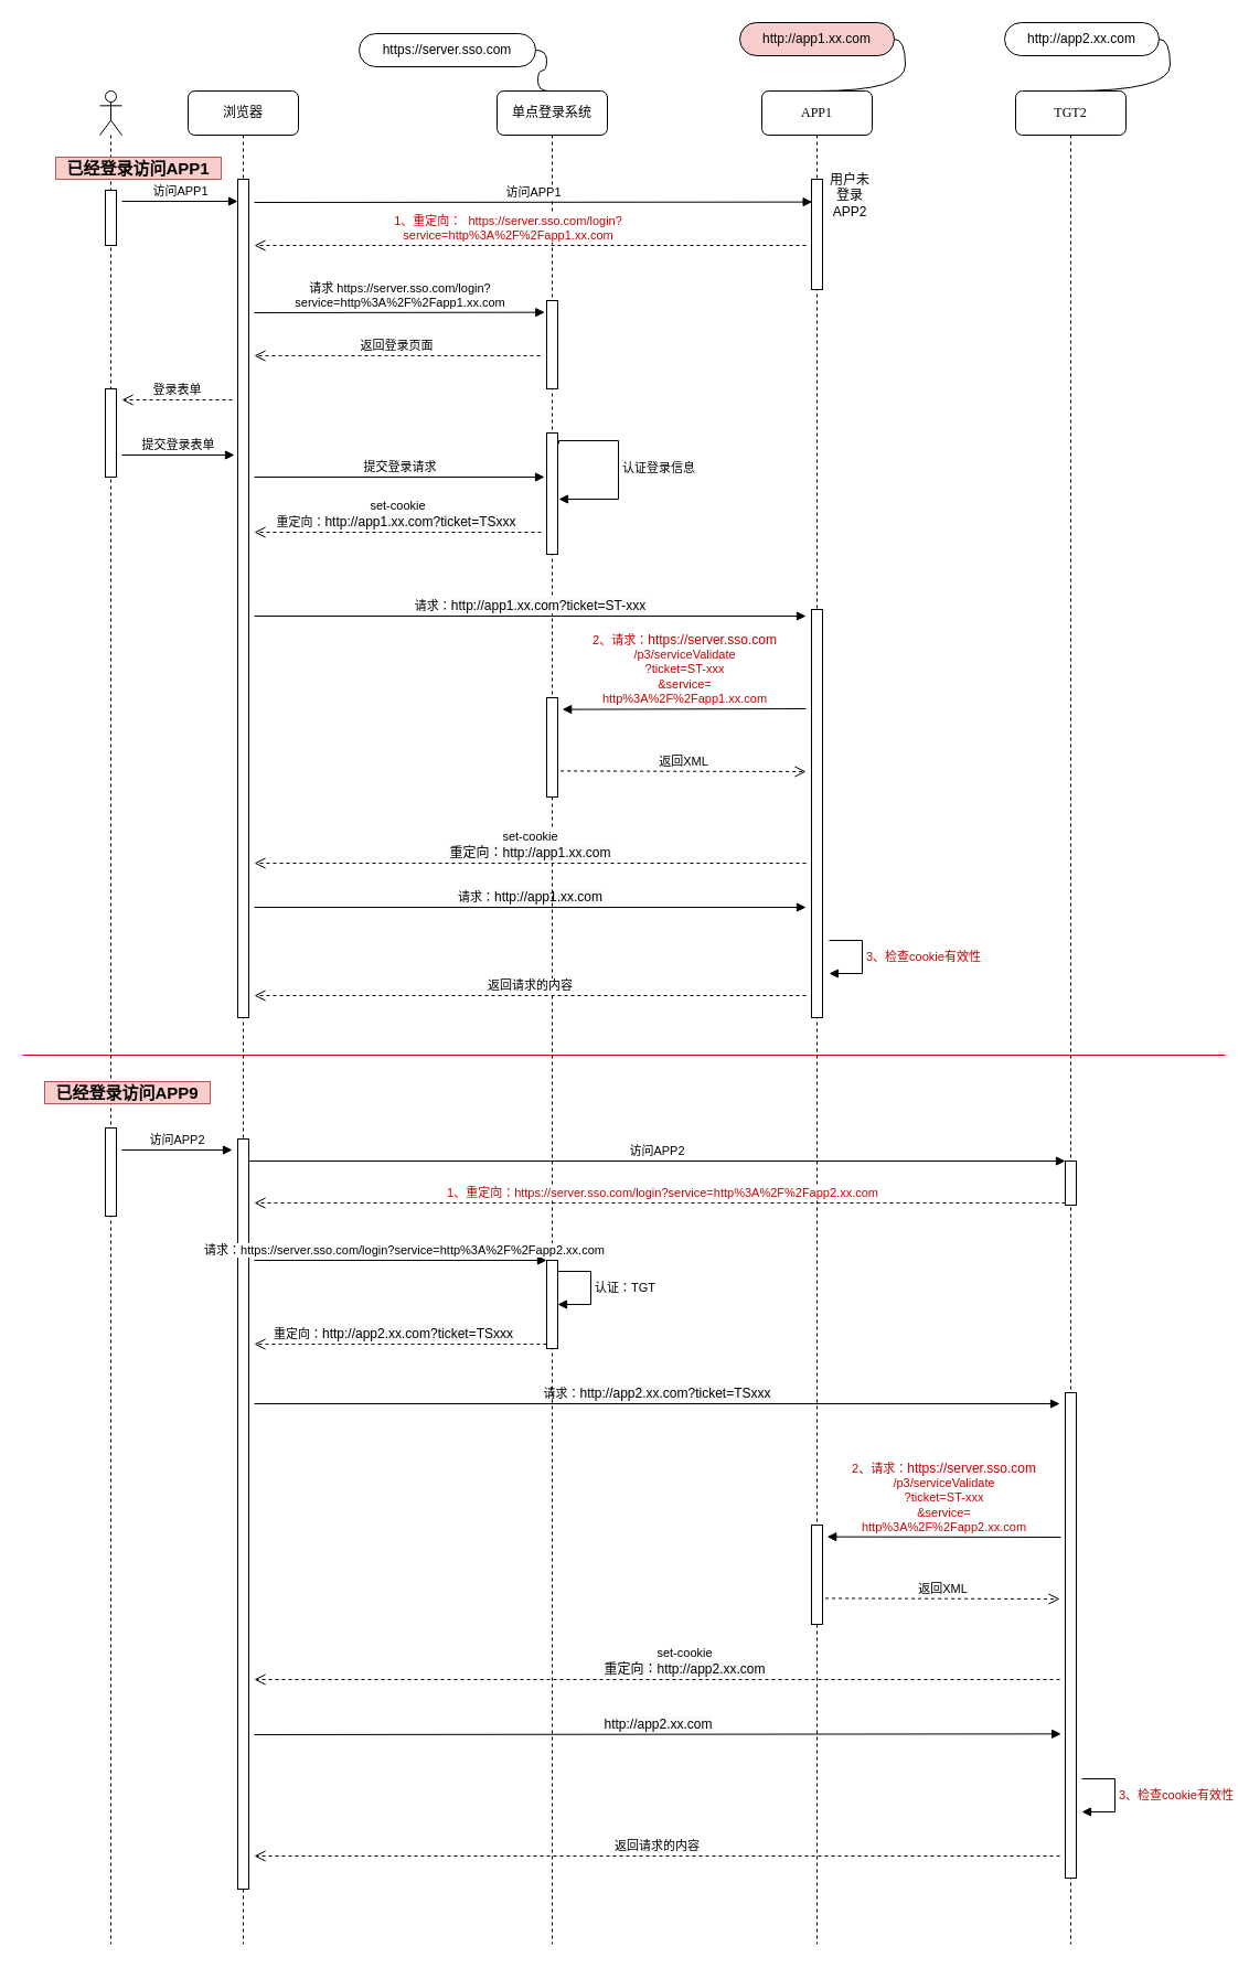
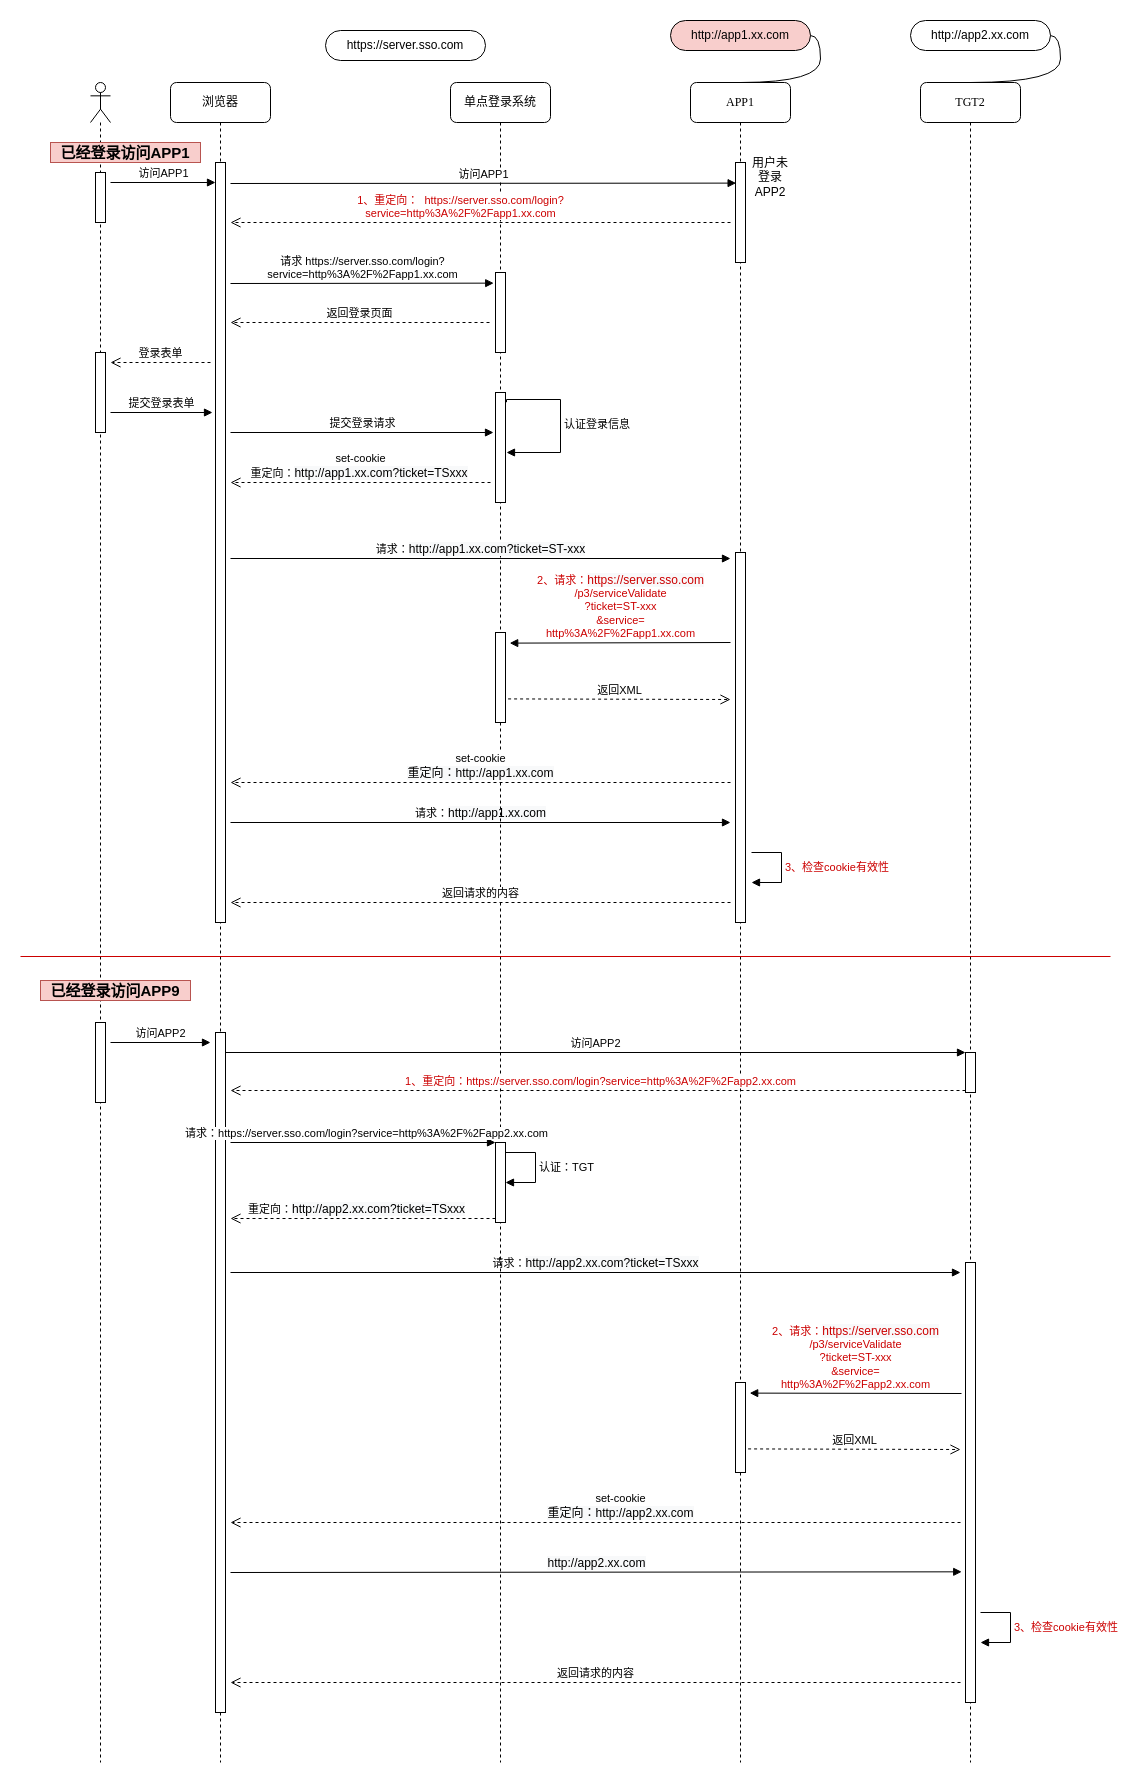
- <mxCell id="30" value="" style="edgeStyle=entityRelationEdgeStyle;startArrow=none;endArrow=none;segment=10;curved=1;exitX=0.47;exitY=0;exitDx=0;exitDy=0;exitPerimeter=0;" parent="1" source="9" target="29" edge="1"><mxGeometry relative="1" as="geometry"><mxPoint x="510" y="80" as="sourcePoint" /></mxGeometry></mxCell>
